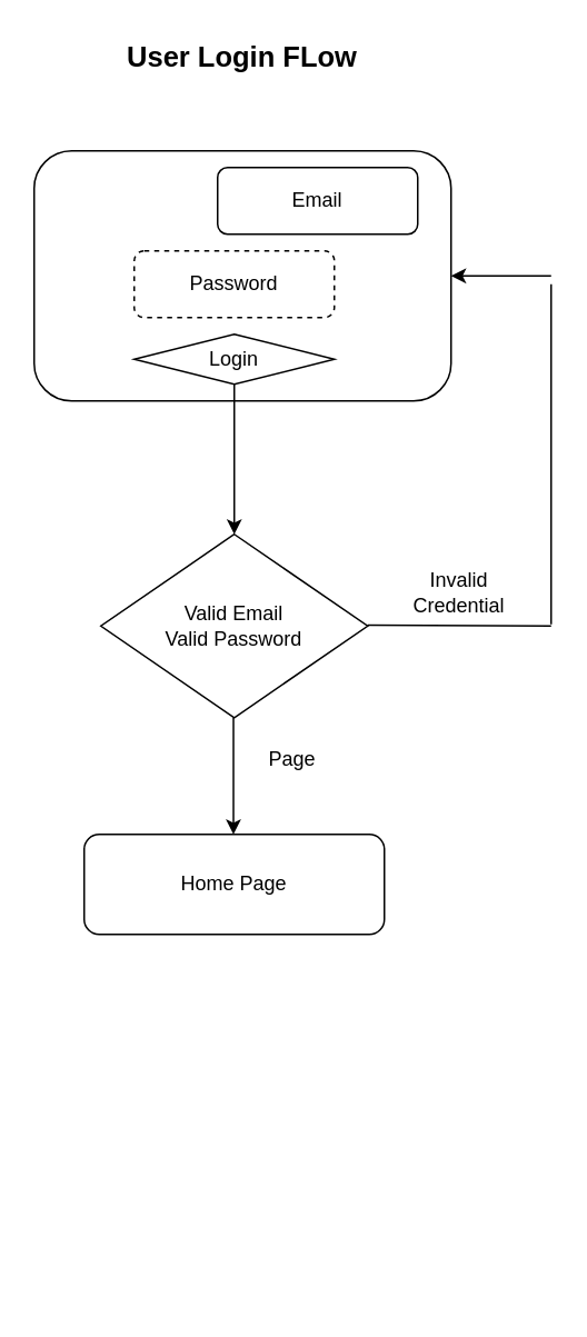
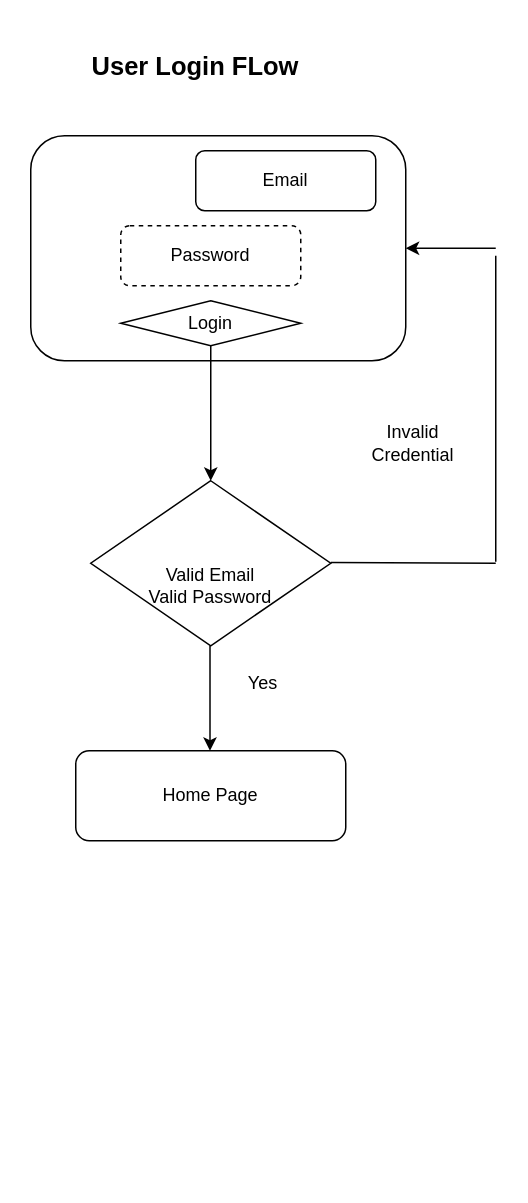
- <mxCell id="16" value="User Login FLow" style="text;html=1;align=center;verticalAlign=middle;whiteSpace=wrap;rounded=0;fontSize=17;fontStyle=1" vertex="1" parent="1"><mxGeometry x="50" width="190" height="30" as="geometry" y="20" /></mxCell>
+ <mxCell id="16" value="User Login FLow" style="text;html=1;align=center;verticalAlign=middle;whiteSpace=wrap;rounded=0;fontSize=17;fontStyle=1" vertex="1" parent="1"><mxGeometry x="35" y="30" width="190" height="30" as="geometry" /></mxCell>
- <mxCell id="14" value="Invalid Credential" style="text;html=1;align=center;verticalAlign=middle;whiteSpace=wrap;rounded=0;" vertex="1" parent="1"><mxGeometry x="240" y="340" width="70" height="30" as="geometry" /></mxCell>
+ <mxCell id="14" value="Invalid Credential" style="text;html=1;align=center;verticalAlign=middle;whiteSpace=wrap;rounded=0;" vertex="1" parent="1"><mxGeometry x="240" y="280" width="70" height="30" as="geometry" /></mxCell>
- <mxCell id="7" value="Valid Email&lt;br&gt;Valid Password" style="text;html=1;align=center;verticalAlign=middle;whiteSpace=wrap;rounded=0;" vertex="1" parent="1"><mxGeometry x="75" y="345" width="130" height="60" as="geometry" /></mxCell>
+ <mxCell id="7" value="Valid Email&lt;br&gt;Valid Password" style="text;html=1;align=center;verticalAlign=middle;whiteSpace=wrap;rounded=0;" vertex="1" parent="1"><mxGeometry x="75" y="360" width="130" height="60" as="geometry" /></mxCell>
- <mxCell id="15" value="Page" style="text;html=1;align=center;verticalAlign=middle;whiteSpace=wrap;rounded=0;" vertex="1" parent="1"><mxGeometry x="145" y="440" width="60" height="30" as="geometry" /></mxCell>
+ <mxCell id="15" value="Yes" style="text;html=1;align=center;verticalAlign=middle;whiteSpace=wrap;rounded=0;" vertex="1" parent="1"><mxGeometry x="145" y="440" width="60" height="30" as="geometry" /></mxCell>
